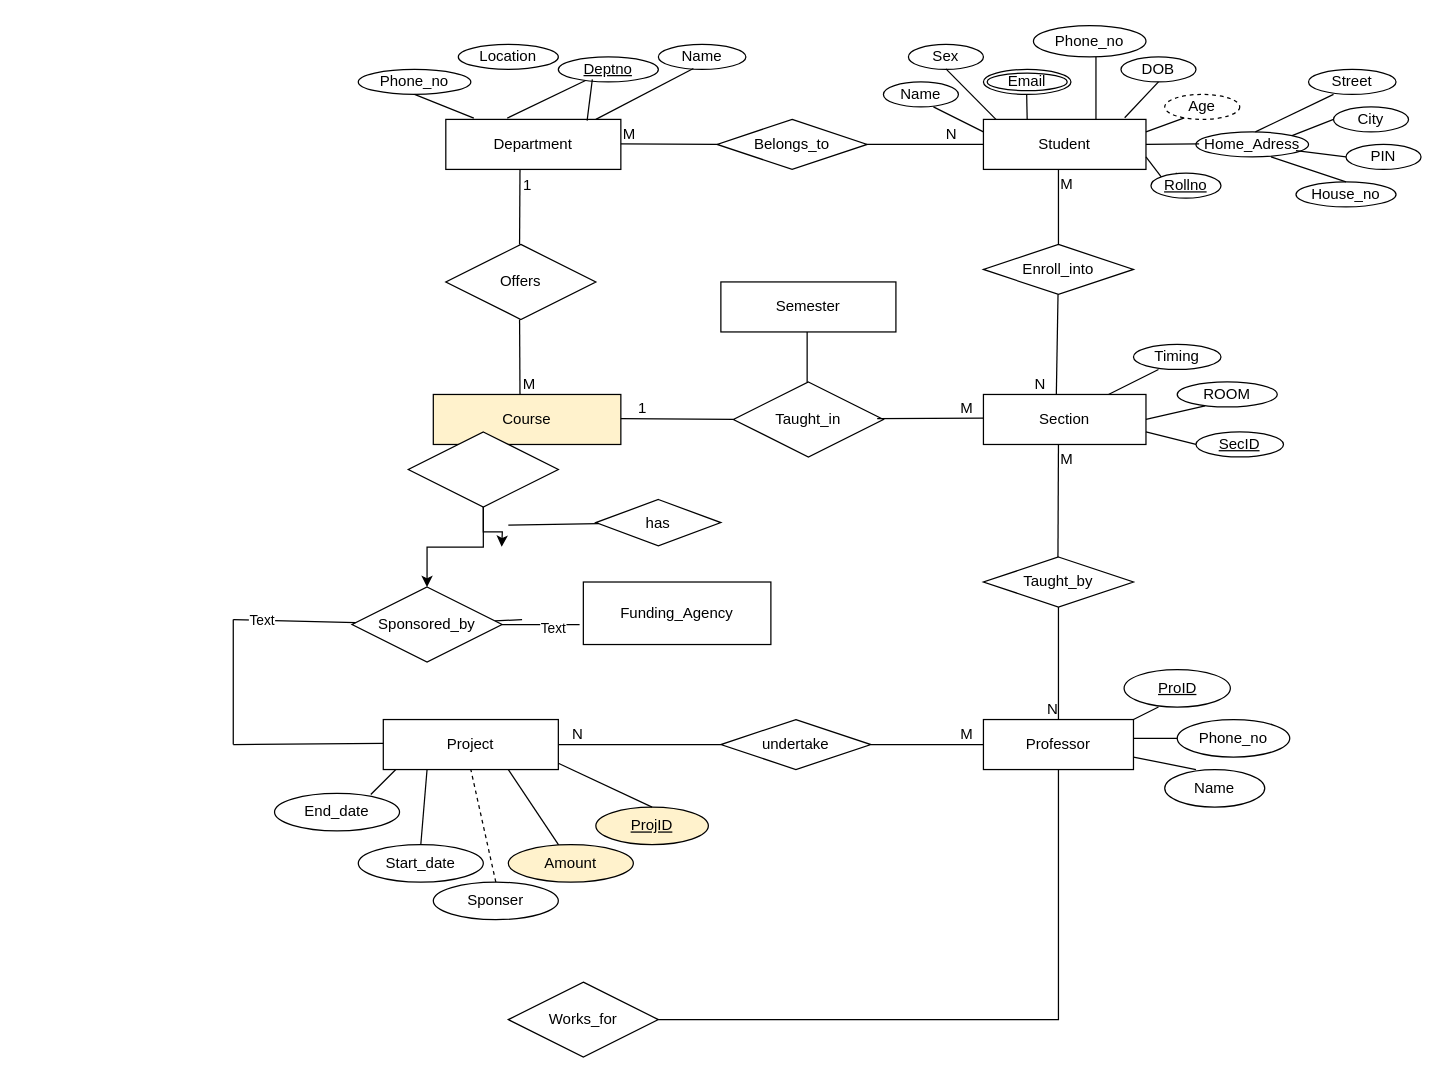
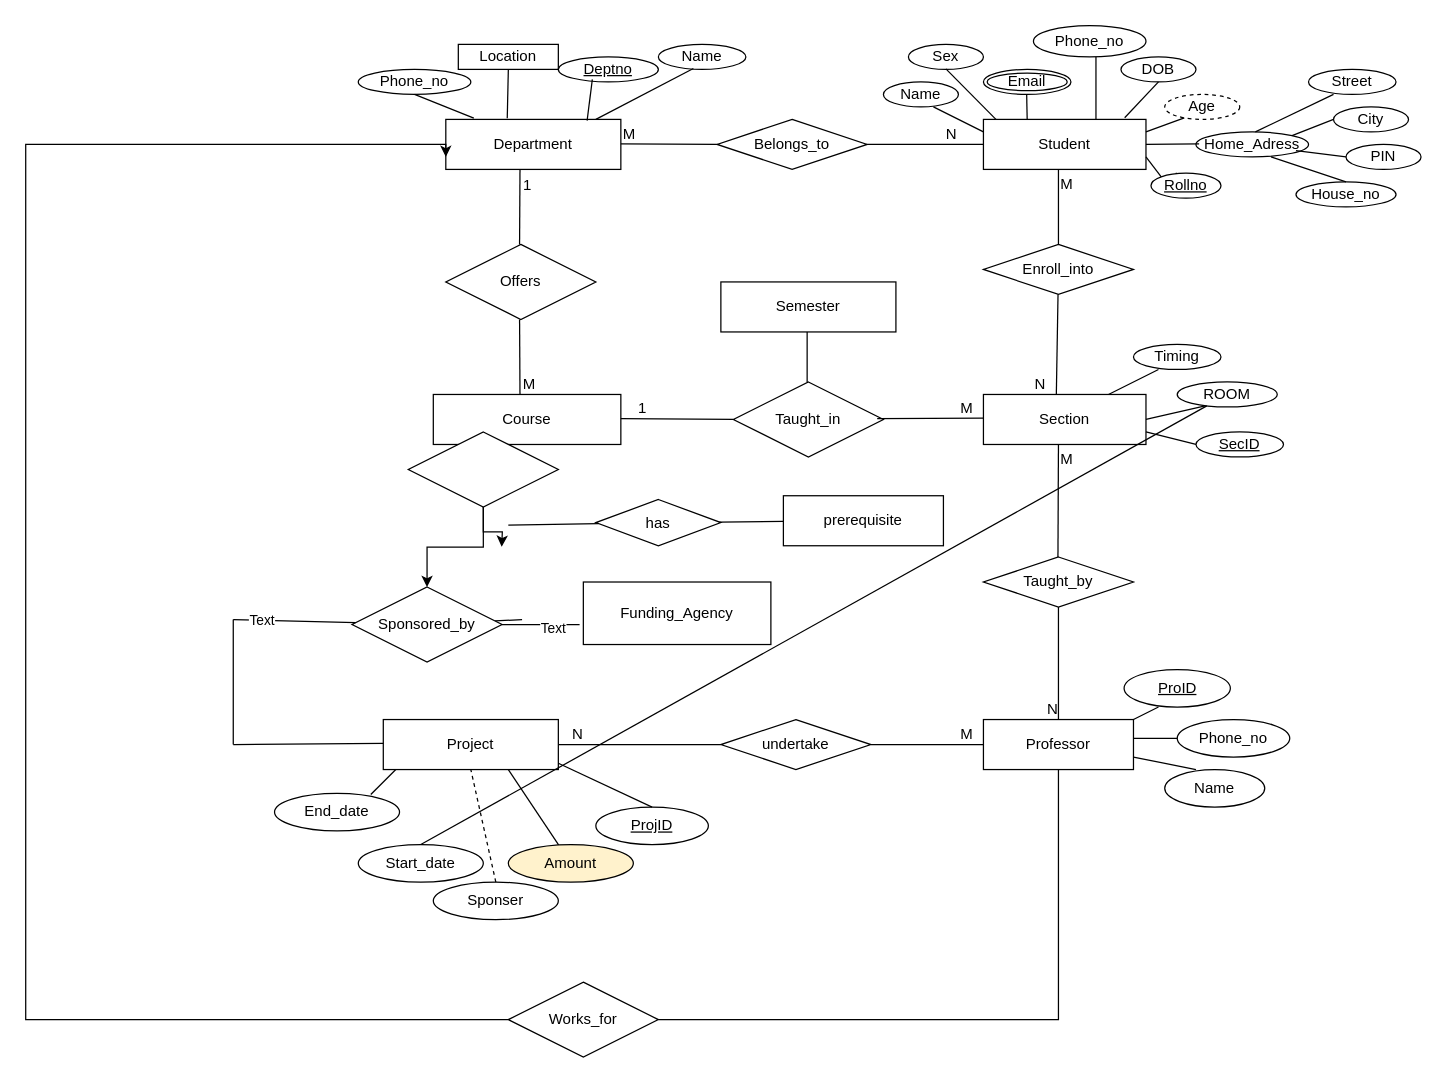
- <mxCell id="4" value="Location" style="ellipse;whiteSpace=wrap;html=1;" parent="1" vertex="1"><mxGeometry x="366" y="35" width="80" height="20" as="geometry" /></mxCell>
+ <mxCell id="4" value="Location" style="whiteSpace=wrap;html=1;rounded=0;" parent="1" vertex="1"><mxGeometry x="366" y="35" width="80" height="20" as="geometry" /></mxCell>
- <mxCell id="8" value="" style="endArrow=none;html=1;rounded=0;exitX=0.351;exitY=-0.025;exitDx=0;exitDy=0;exitPerimeter=0;" parent="1" source="2" target="6" edge="1"><mxGeometry width="50" height="50" relative="1" as="geometry"><mxPoint x="406" y="85" as="sourcePoint" /><mxPoint x="406" y="165" as="targetPoint" /></mxGeometry></mxCell>
+ <mxCell id="8" value="" style="endArrow=none;html=1;rounded=0;entryX=0.5;entryY=1;entryDx=0;entryDy=0;exitX=0.351;exitY=-0.025;exitDx=0;exitDy=0;exitPerimeter=0;" parent="1" source="2" target="4" edge="1"><mxGeometry width="50" height="50" relative="1" as="geometry"><mxPoint x="406" y="85" as="sourcePoint" /><mxPoint x="406" y="165" as="targetPoint" /></mxGeometry></mxCell>
- <mxCell id="70" value="Course" style="whiteSpace=wrap;html=1;align=center;fillColor=#fff2cc;" parent="1" vertex="1"><mxGeometry x="346" y="315" width="150" height="40" as="geometry" /></mxCell>
+ <mxCell id="70" value="Course" style="whiteSpace=wrap;html=1;align=center;" parent="1" vertex="1"><mxGeometry x="346" y="315" width="150" height="40" as="geometry" /></mxCell>
+ <mxCell id="105" value="prerequisite" style="whiteSpace=wrap;html=1;align=center;" parent="1" vertex="1"><mxGeometry x="626" y="396" width="128" height="40" as="geometry" /></mxCell>
+ <mxCell id="106" value="" style="endArrow=none;html=1;rounded=0;startArrow=none;" parent="1" source="107" target="105" edge="1"><mxGeometry relative="1" as="geometry"><mxPoint x="406" y="419.5" as="sourcePoint" /><mxPoint x="521" y="412.5" as="targetPoint" /></mxGeometry></mxCell>
+ <mxCell id="57" style="edgeStyle=orthogonalEdgeStyle;rounded=0;orthogonalLoop=1;jettySize=auto;html=1;entryX=0;entryY=0.75;entryDx=0;entryDy=0;startArrow=none;" parent="1" source="91" target="2" edge="1"><mxGeometry relative="1" as="geometry"><mxPoint x="126" y="125" as="targetPoint" /><Array as="points"><mxPoint x="20" y="815" /><mxPoint x="20" y="115" /><mxPoint x="356" y="115" /></Array></mxGeometry></mxCell>
- <mxCell id="77" value="" style="endArrow=none;html=1;rounded=0;exitX=0.5;exitY=0;exitDx=0;exitDy=0;entryX=0.25;entryY=1;entryDx=0;entryDy=0;" parent="1" source="73" target="72" edge="1"><mxGeometry relative="1" as="geometry"><mxPoint x="246" y="645" as="sourcePoint" /><mxPoint x="336" y="615" as="targetPoint" /></mxGeometry></mxCell>
+ <mxCell id="77" value="" style="endArrow=none;html=1;rounded=0;exitX=0.5;exitY=0;exitDx=0;exitDy=0;" parent="1" source="73" target="47" edge="1"><mxGeometry relative="1" as="geometry"><mxPoint x="246" y="645" as="sourcePoint" /><mxPoint x="336" y="615" as="targetPoint" /></mxGeometry></mxCell>
- <mxCell id="74" value="ProjID" style="ellipse;whiteSpace=wrap;html=1;align=center;fontStyle=4;fillColor=#fff2cc;" parent="1" vertex="1"><mxGeometry x="476" y="645" width="90" height="30" as="geometry" /></mxCell>
+ <mxCell id="74" value="ProjID" style="ellipse;whiteSpace=wrap;html=1;align=center;fontStyle=4;" parent="1" vertex="1"><mxGeometry x="476" y="645" width="90" height="30" as="geometry" /></mxCell>
